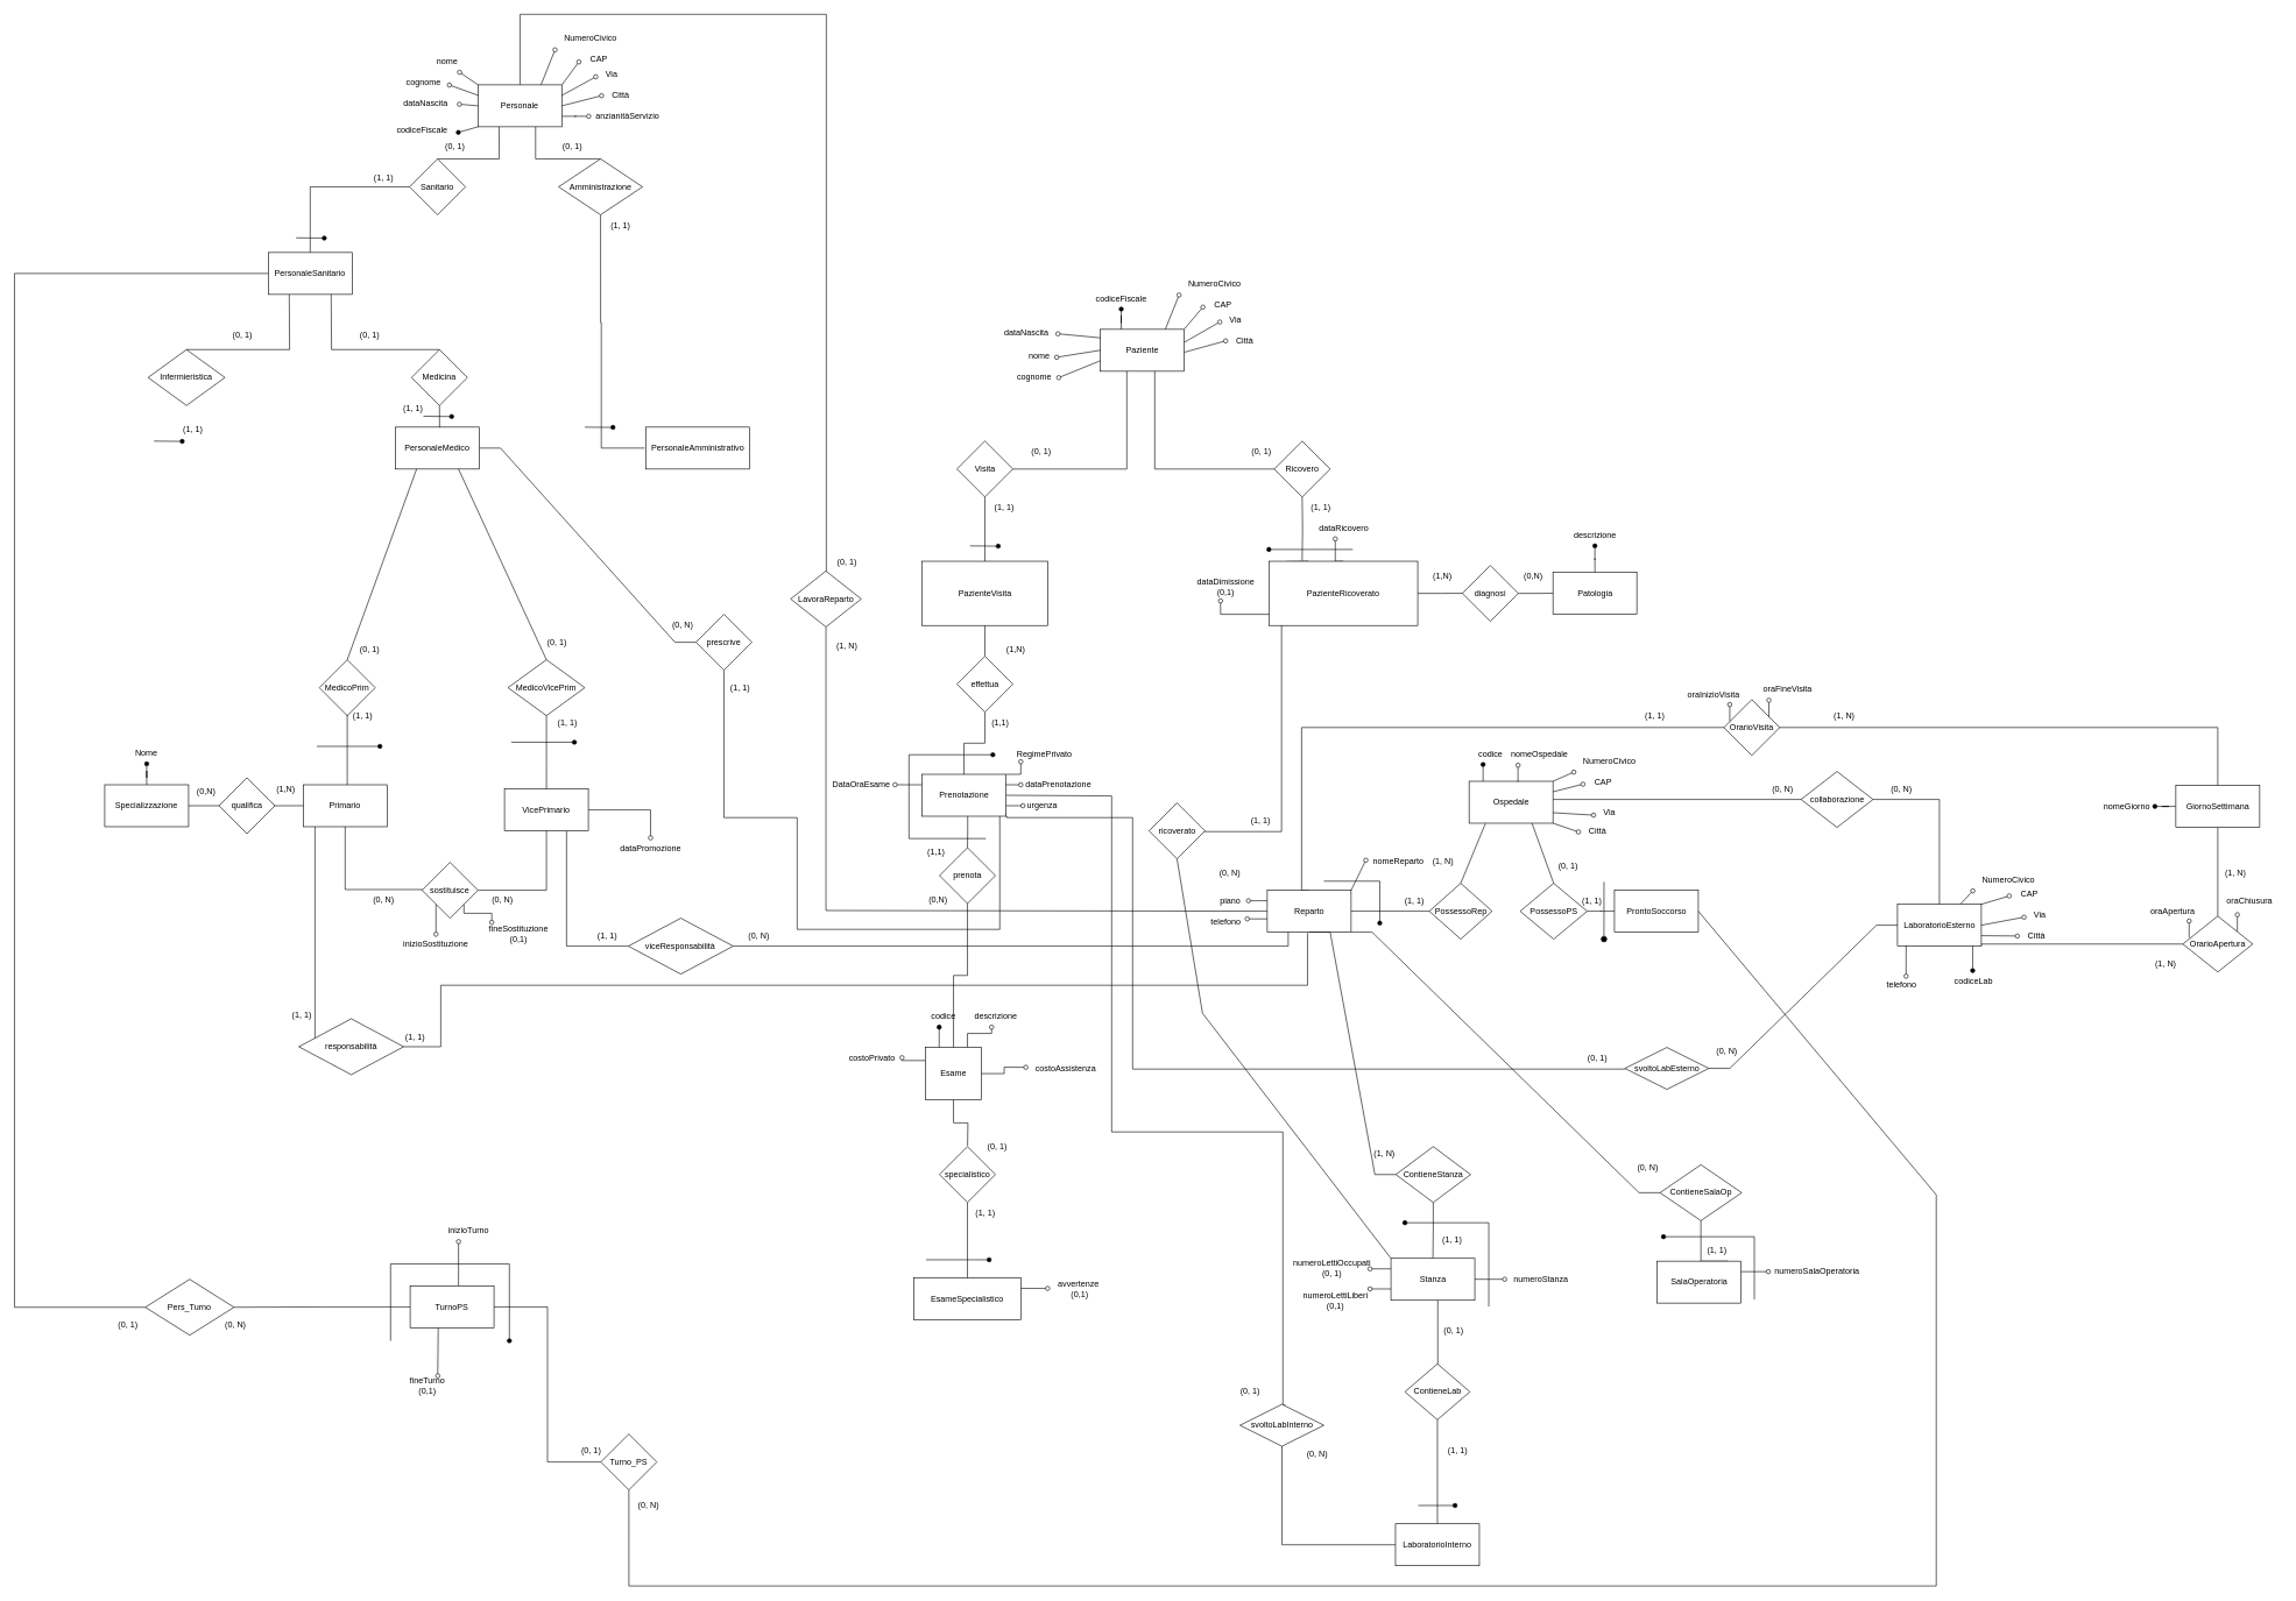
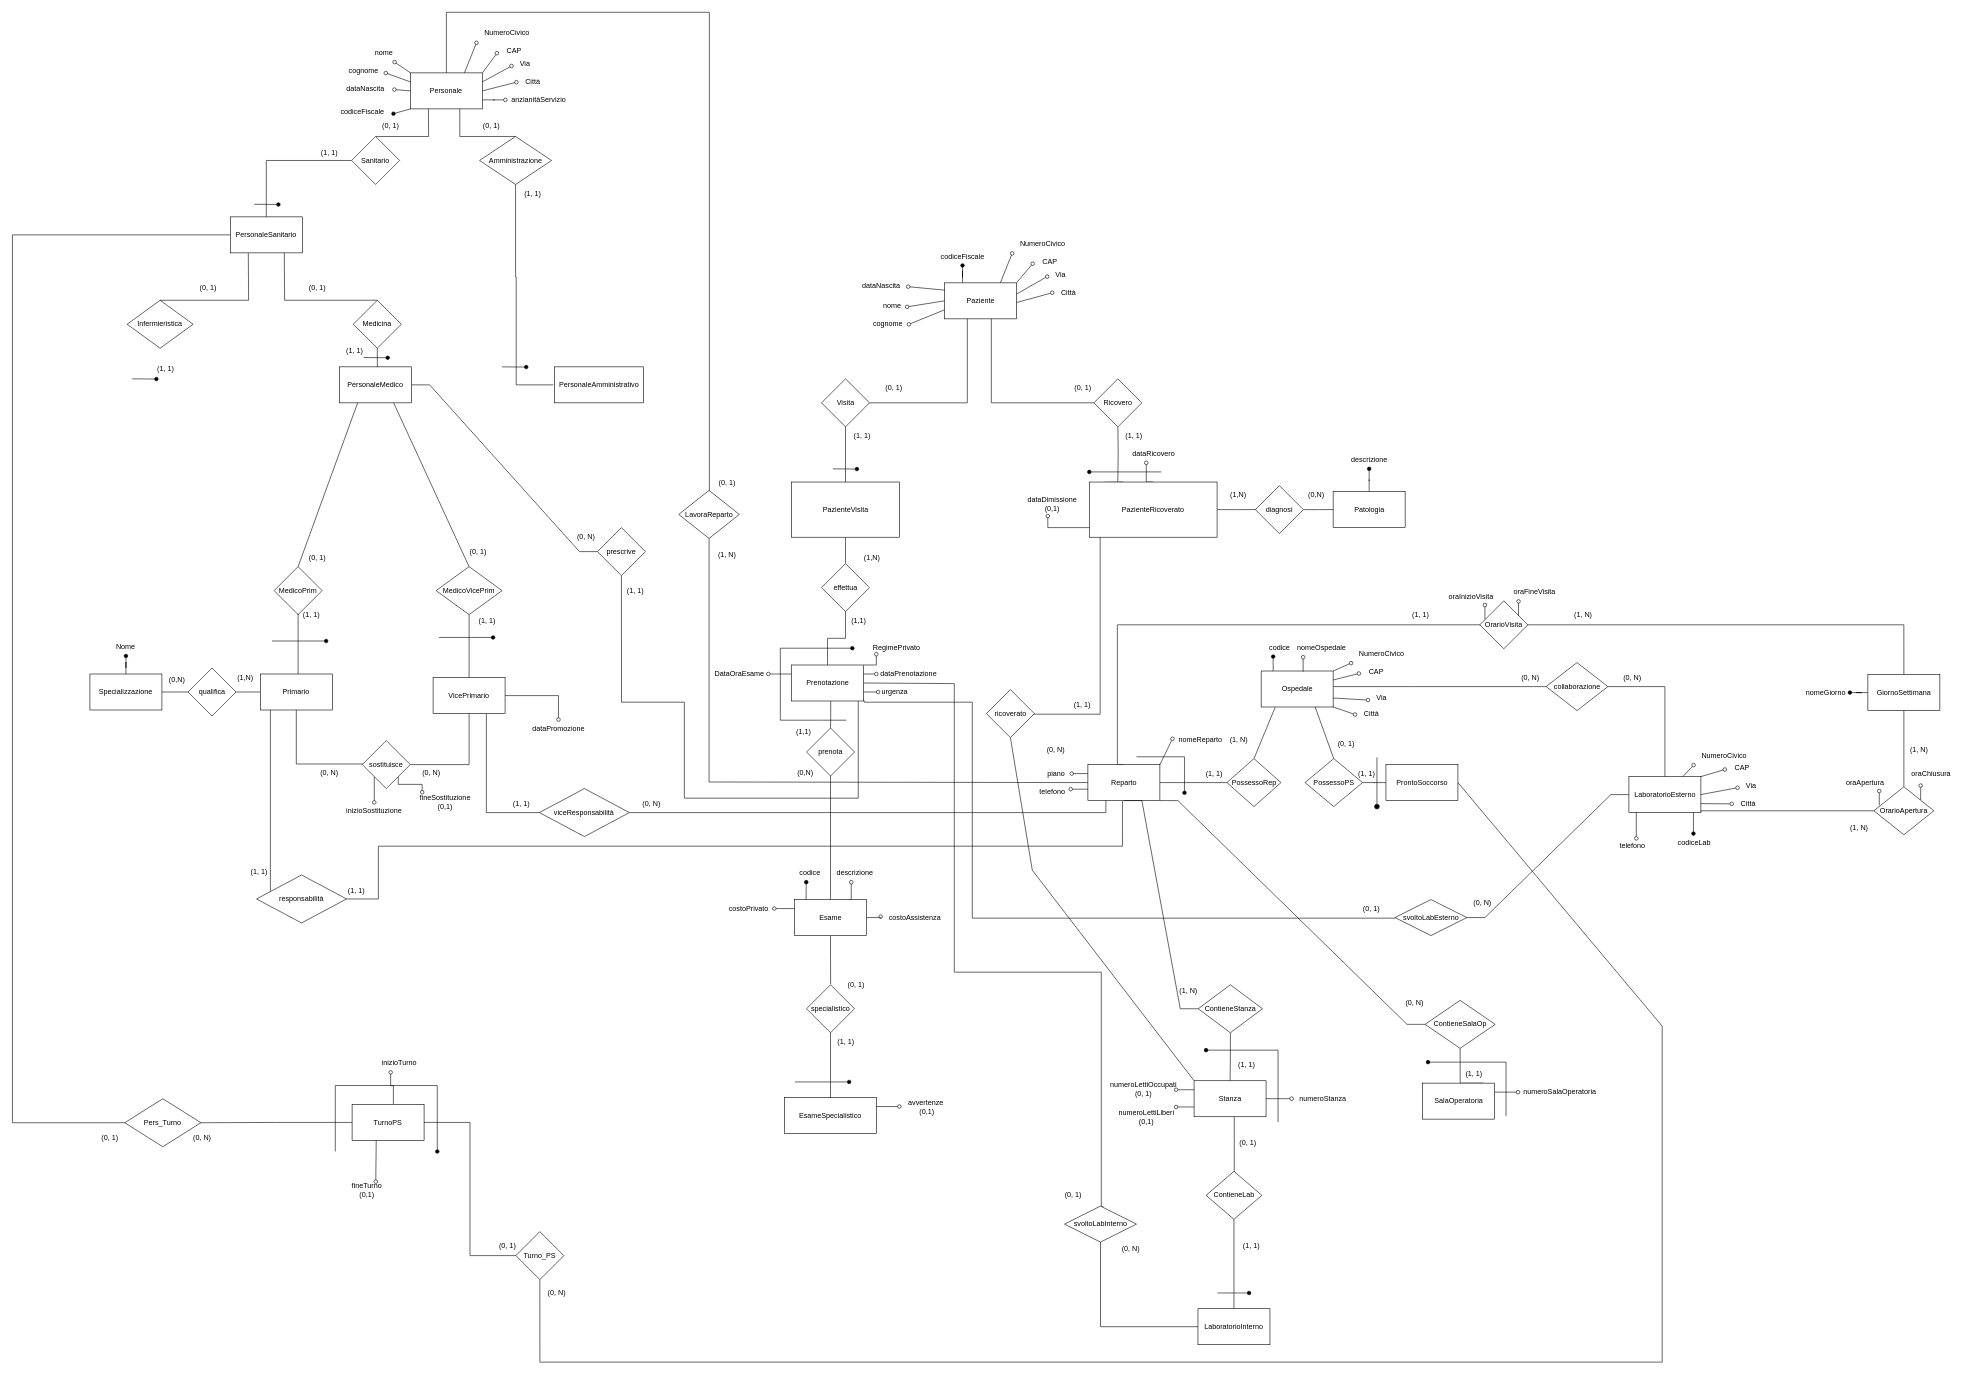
- <mxCell id="177" value="Esame" style="rounded=0;whiteSpace=wrap;html=1;" parent="1" vertex="1"><mxGeometry x="1323.67" y="1499" width="80" height="75" as="geometry" /></mxCell>
+ <mxCell id="177" value="Esame" style="rounded=0;whiteSpace=wrap;html=1;" parent="1" vertex="1"><mxGeometry x="1323.67" y="1499" width="120" height="60" as="geometry" /></mxCell>
- <mxCell id="282" value="inizioTurno" style="text;html=1;align=center;verticalAlign=middle;whiteSpace=wrap;rounded=0;" parent="1" vertex="1"><mxGeometry x="640.42" y="1747" width="60" height="30" as="geometry" /></mxCell>
+ <mxCell id="282" value="inizioTurno" style="text;html=1;align=center;verticalAlign=middle;whiteSpace=wrap;rounded=0;" parent="1" vertex="1"><mxGeometry x="635.42" y="1757" width="60" height="30" as="geometry" /></mxCell>
